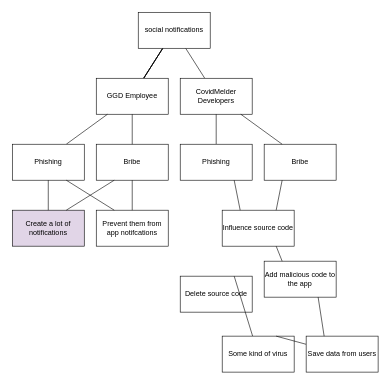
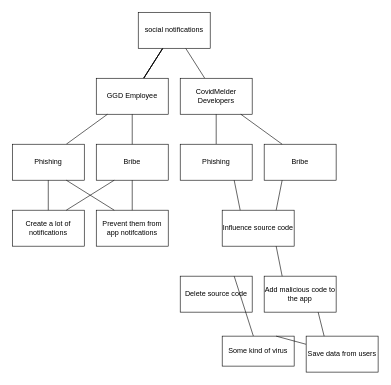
- <mxCell id="18" value="Create a lot of notifications" style="rounded=0;whiteSpace=wrap;html=1;fillColor=#e1d5e7;" vertex="1" parent="1"><mxGeometry x="20" y="350" width="120" height="60" as="geometry" /></mxCell>
+ <mxCell id="18" value="Create a lot of notifications" style="rounded=0;whiteSpace=wrap;html=1;" vertex="1" parent="1"><mxGeometry x="20" y="350" width="120" height="60" as="geometry" /></mxCell>
- <mxCell id="22" value="Add malicious code to the app" style="rounded=0;whiteSpace=wrap;html=1;" vertex="1" parent="1"><mxGeometry x="440" y="435" width="120" height="60" as="geometry" /></mxCell>
+ <mxCell id="22" value="Add malicious code to the app" style="rounded=0;whiteSpace=wrap;html=1;" vertex="1" parent="1"><mxGeometry x="440" y="460" width="120" height="60" as="geometry" /></mxCell>
- <mxCell id="31" value="Some kind of virus" style="rounded=0;whiteSpace=wrap;html=1;" vertex="1" parent="1"><mxGeometry x="370" y="560" width="120" height="60" as="geometry" /></mxCell>
+ <mxCell id="31" value="Some kind of virus" style="rounded=0;whiteSpace=wrap;html=1;" vertex="1" parent="1"><mxGeometry x="370" y="560" width="120" height="50" as="geometry" /></mxCell>
